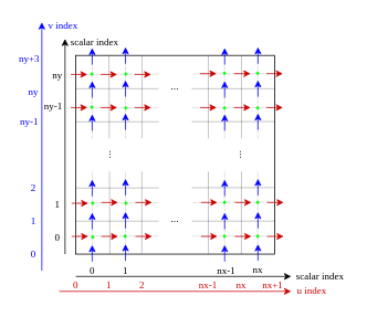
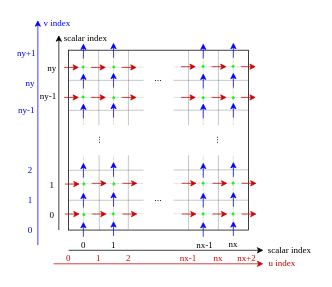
- <mxCell id="66" value="ny+3" style="text;html=1;align=center;verticalAlign=middle;whiteSpace=wrap;rounded=0;fontFamily=Times New Roman;fontColor=#0000FF;" vertex="1" parent="1"><mxGeometry x="20" y="60" width="30" height="20" as="geometry" /></mxCell>
+ <mxCell id="66" value="ny+1" style="text;html=1;align=center;verticalAlign=middle;whiteSpace=wrap;rounded=0;fontFamily=Times New Roman;fontColor=#0000FF;" vertex="1" parent="1"><mxGeometry x="20" y="60" width="30" height="20" as="geometry" /></mxCell>
- <mxCell id="56" value="nx+1" style="text;html=1;align=center;verticalAlign=middle;whiteSpace=wrap;rounded=0;fontFamily=Times New Roman;fontColor=#CC0000;" vertex="1" parent="1"><mxGeometry x="314" y="334" width="30" height="20" as="geometry" /></mxCell>
+ <mxCell id="56" value="nx+2" style="text;html=1;align=center;verticalAlign=middle;whiteSpace=wrap;rounded=0;fontFamily=Times New Roman;fontColor=#CC0000;" vertex="1" parent="1"><mxGeometry x="314" y="334" width="30" height="20" as="geometry" /></mxCell>
